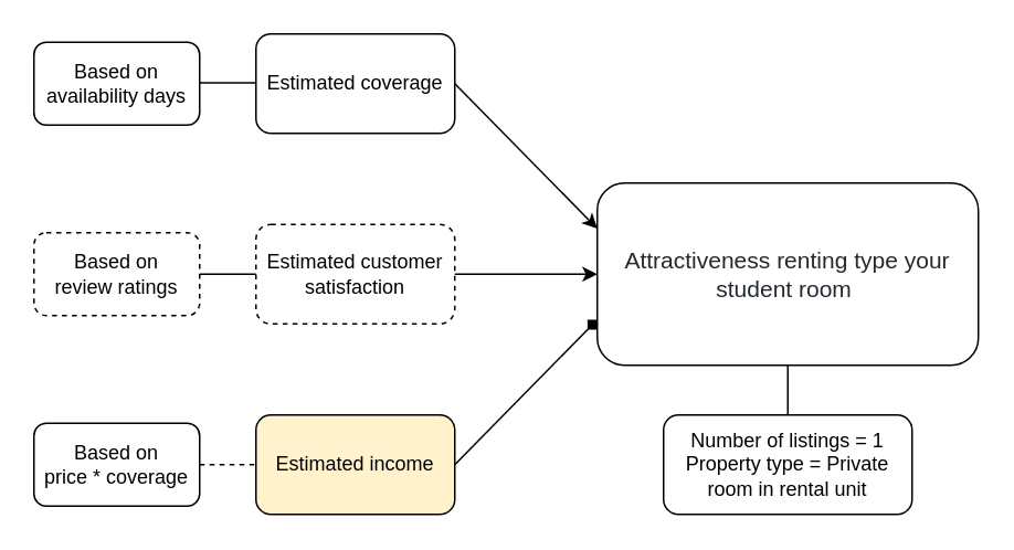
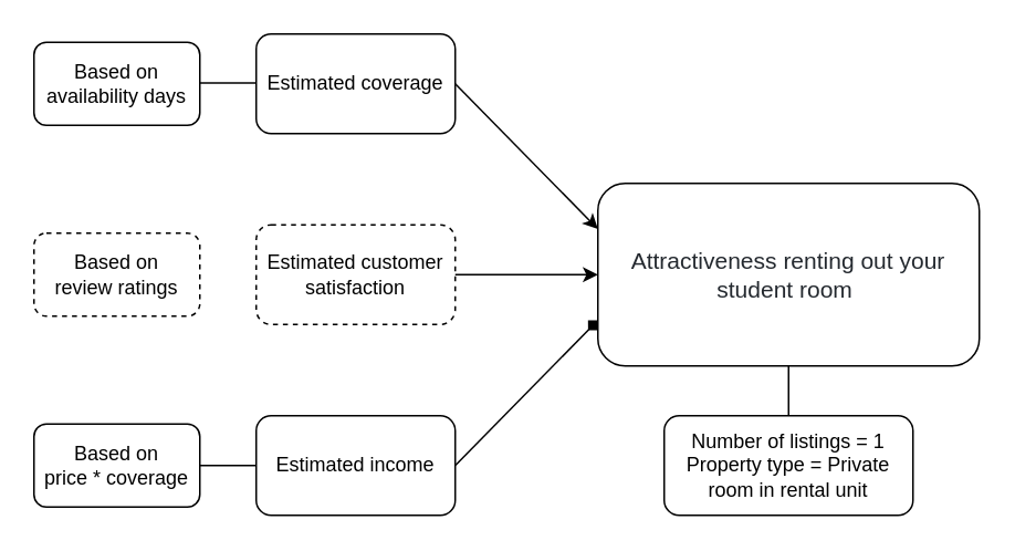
- <mxCell id="15" value="" style="endArrow=none;html=1;exitX=1;exitY=0.5;exitDx=0;exitDy=0;entryX=0;entryY=0.5;entryDx=0;entryDy=0;" edge="1" parent="1" source="8" target="4"><mxGeometry width="50" height="50" relative="1" as="geometry"><mxPoint x="140" y="300" as="sourcePoint" /><mxPoint x="150" y="200" as="targetPoint" /></mxGeometry></mxCell>
- <mxCell id="2" value="&lt;span style=&quot;color: rgb(36 , 41 , 47) ; font-family: , &amp;#34;system-ui&amp;#34; , &amp;#34;segoe ui&amp;#34; , &amp;#34;helvetica&amp;#34; , &amp;#34;arial&amp;#34; , sans-serif , &amp;#34;apple color emoji&amp;#34; , &amp;#34;segoe ui emoji&amp;#34; ; font-size: 14px ; background-color: rgb(255 , 255 , 255)&quot;&gt;Attractiveness renting type your student room&amp;nbsp;&lt;/span&gt;" style="rounded=1;whiteSpace=wrap;html=1;" vertex="1" parent="1"><mxGeometry x="360" y="110" width="230" height="110" as="geometry" /></mxCell>
+ <mxCell id="2" value="&lt;span style=&quot;color: rgb(36 , 41 , 47) ; font-family: , &amp;#34;system-ui&amp;#34; , &amp;#34;segoe ui&amp;#34; , &amp;#34;helvetica&amp;#34; , &amp;#34;arial&amp;#34; , sans-serif , &amp;#34;apple color emoji&amp;#34; , &amp;#34;segoe ui emoji&amp;#34; ; font-size: 14px ; background-color: rgb(255 , 255 , 255)&quot;&gt;Attractiveness renting out your student room&amp;nbsp;&lt;/span&gt;" style="rounded=1;whiteSpace=wrap;html=1;" vertex="1" parent="1"><mxGeometry x="360" y="110" width="230" height="110" as="geometry" /></mxCell>
- <mxCell id="13" value="" style="endArrow=none;html=1;entryX=0;entryY=0.5;entryDx=0;entryDy=0;exitX=1;exitY=0.5;exitDx=0;exitDy=0;dashed=1;" edge="1" parent="1" source="7" target="3"><mxGeometry width="50" height="50" relative="1" as="geometry"><mxPoint x="240" y="180" as="sourcePoint" /><mxPoint x="290" y="130" as="targetPoint" /></mxGeometry></mxCell>
+ <mxCell id="13" value="" style="endArrow=none;html=1;entryX=0;entryY=0.5;entryDx=0;entryDy=0;exitX=1;exitY=0.5;exitDx=0;exitDy=0;" edge="1" parent="1" source="7" target="3"><mxGeometry width="50" height="50" relative="1" as="geometry"><mxPoint x="240" y="180" as="sourcePoint" /><mxPoint x="290" y="130" as="targetPoint" /></mxGeometry></mxCell>
- <mxCell id="3" value="Estimated income" style="rounded=1;whiteSpace=wrap;html=1;fillColor=#fff2cc;" vertex="1" parent="1"><mxGeometry x="154" y="250" width="120" height="60" as="geometry" /></mxCell>
+ <mxCell id="3" value="Estimated income" style="rounded=1;whiteSpace=wrap;html=1;" vertex="1" parent="1"><mxGeometry x="154" y="250" width="120" height="60" as="geometry" /></mxCell>
